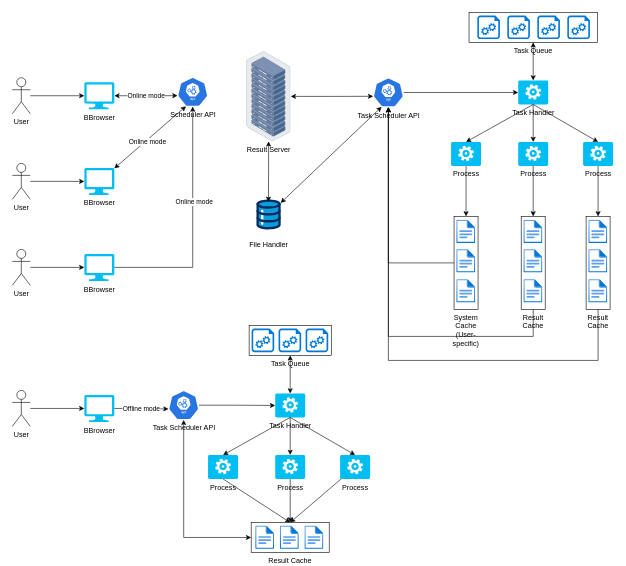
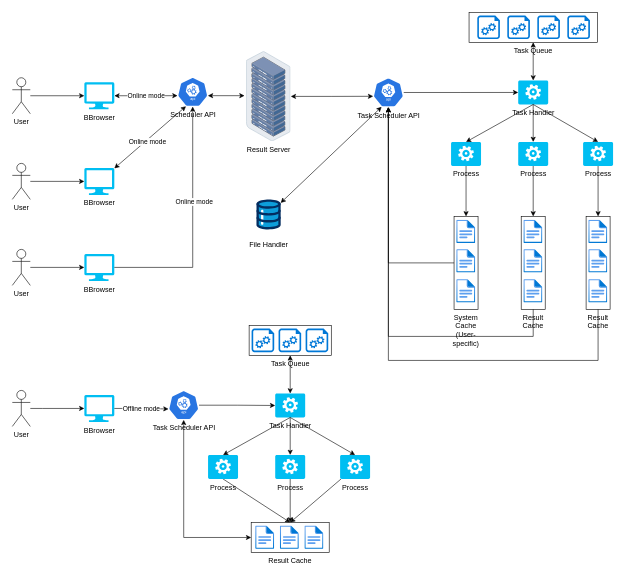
+ <mxCell id="13" style="edgeStyle=orthogonalEdgeStyle;rounded=0;orthogonalLoop=1;jettySize=auto;html=1;exitX=0.995;exitY=0.63;exitDx=0;exitDy=0;exitPerimeter=0;entryX=-0.042;entryY=0.492;entryDx=0;entryDy=0;entryPerimeter=0;startArrow=classic;startFill=1;" parent="1" source="12" target="4" edge="1"><mxGeometry relative="1" as="geometry" /></mxCell>
- <mxCell id="6" style="edgeStyle=orthogonalEdgeStyle;rounded=0;orthogonalLoop=1;jettySize=auto;html=1;entryX=0.494;entryY=0.08;entryDx=0;entryDy=0;entryPerimeter=0;startArrow=classic;startFill=1;" parent="1" source="4" target="5" edge="1"><mxGeometry relative="1" as="geometry" /></mxCell>
